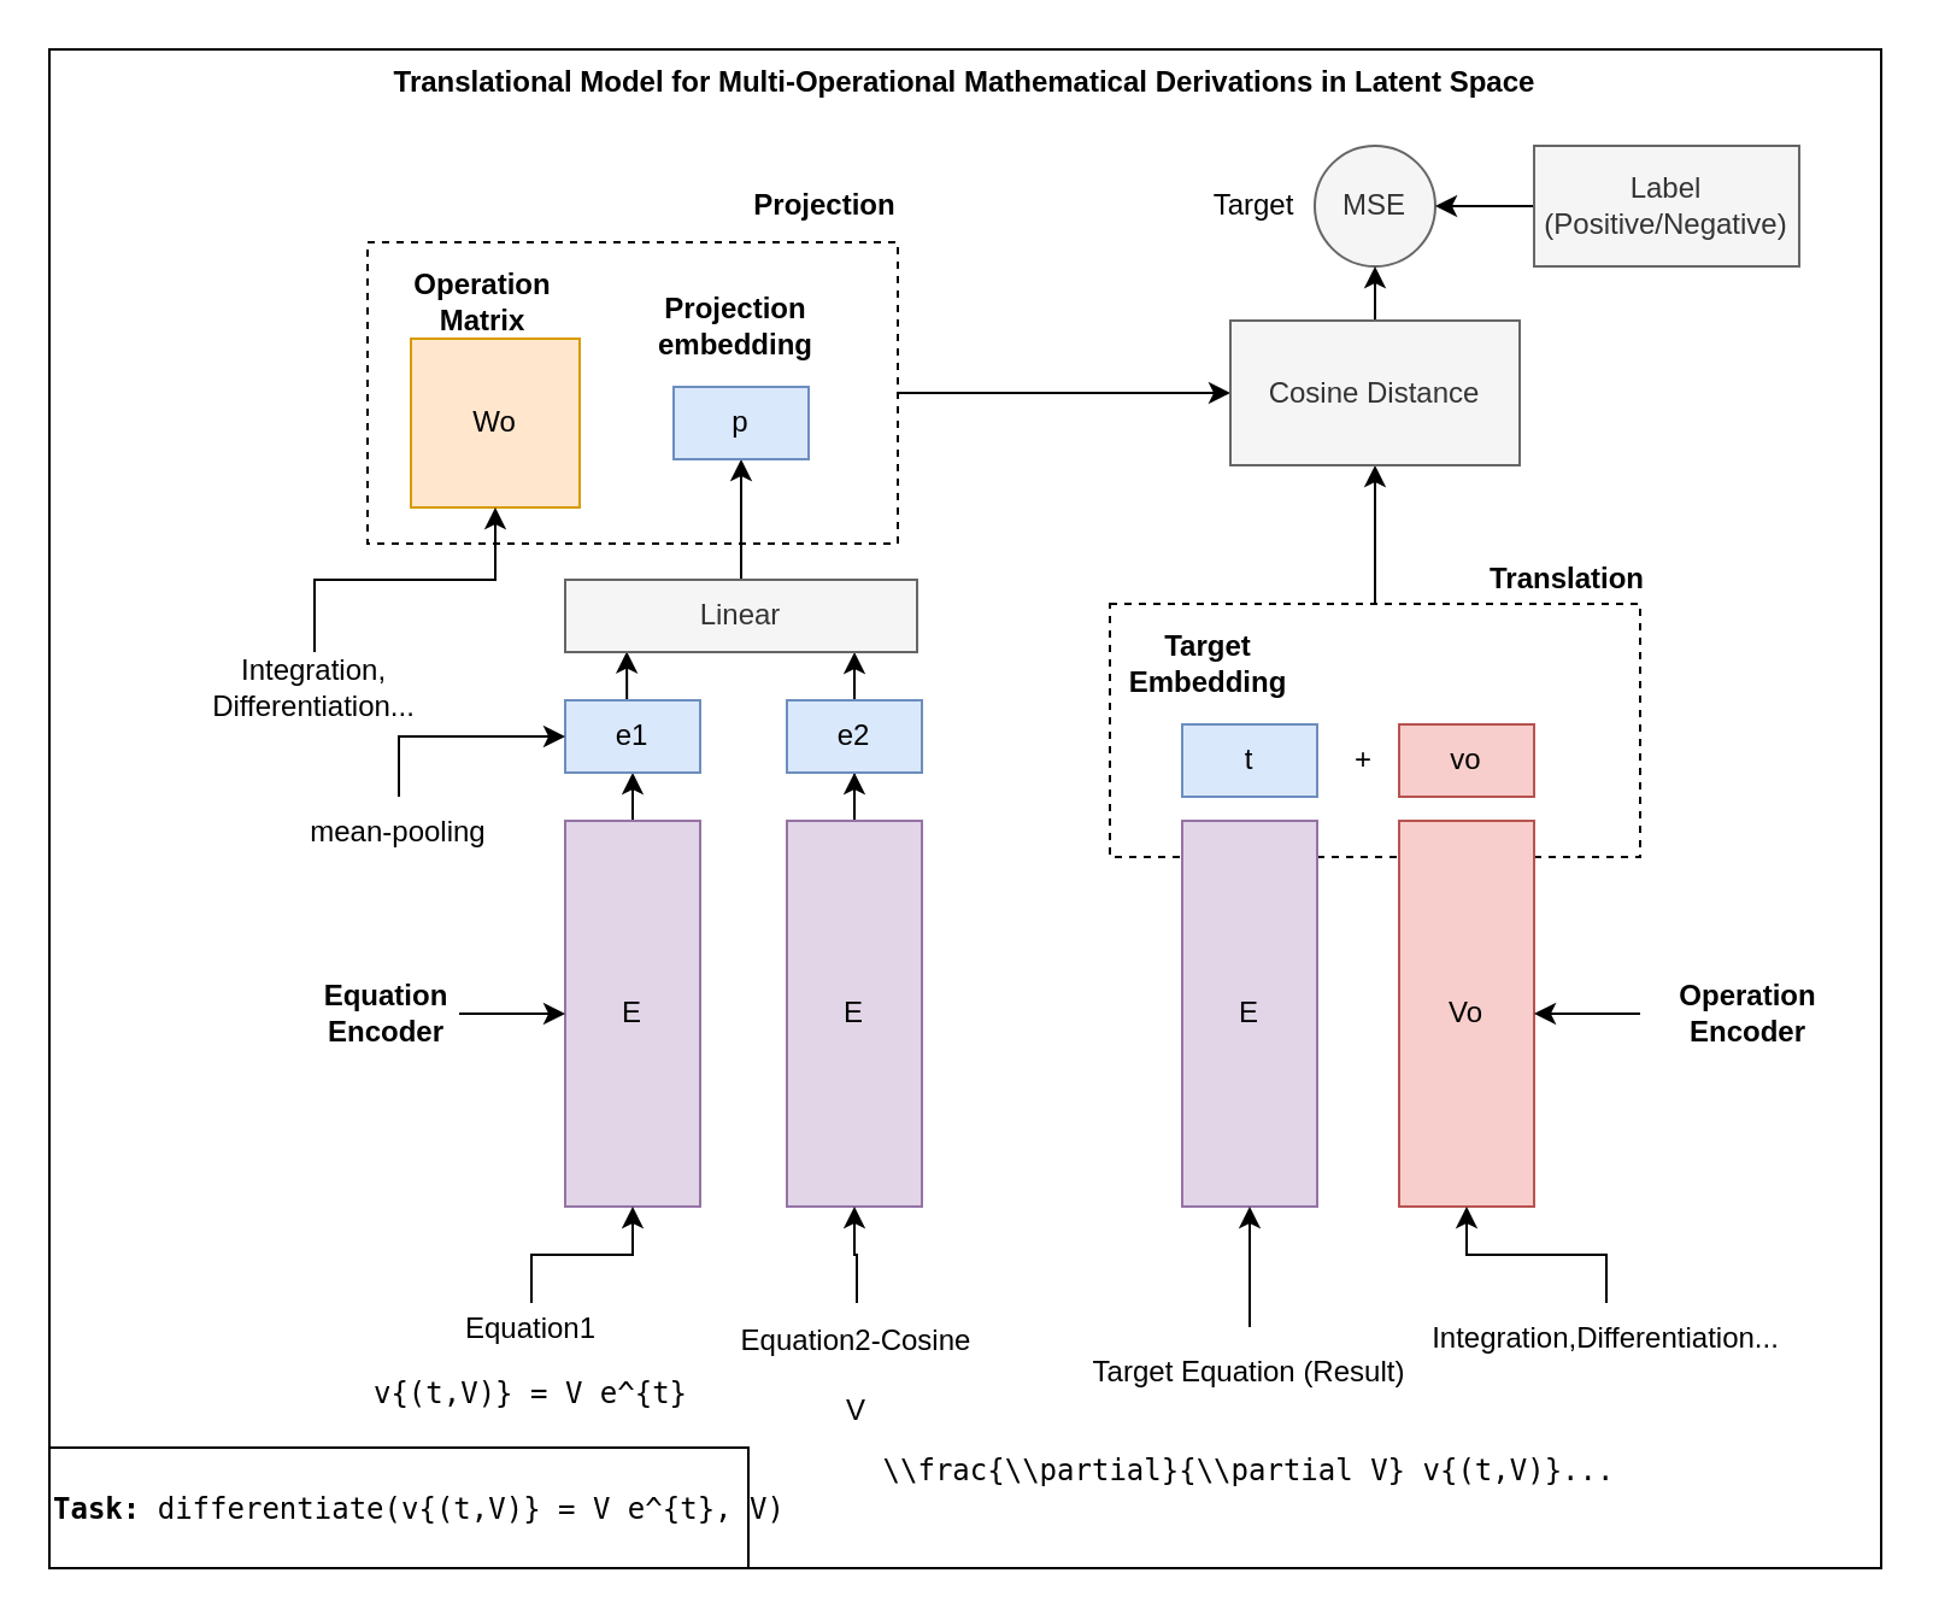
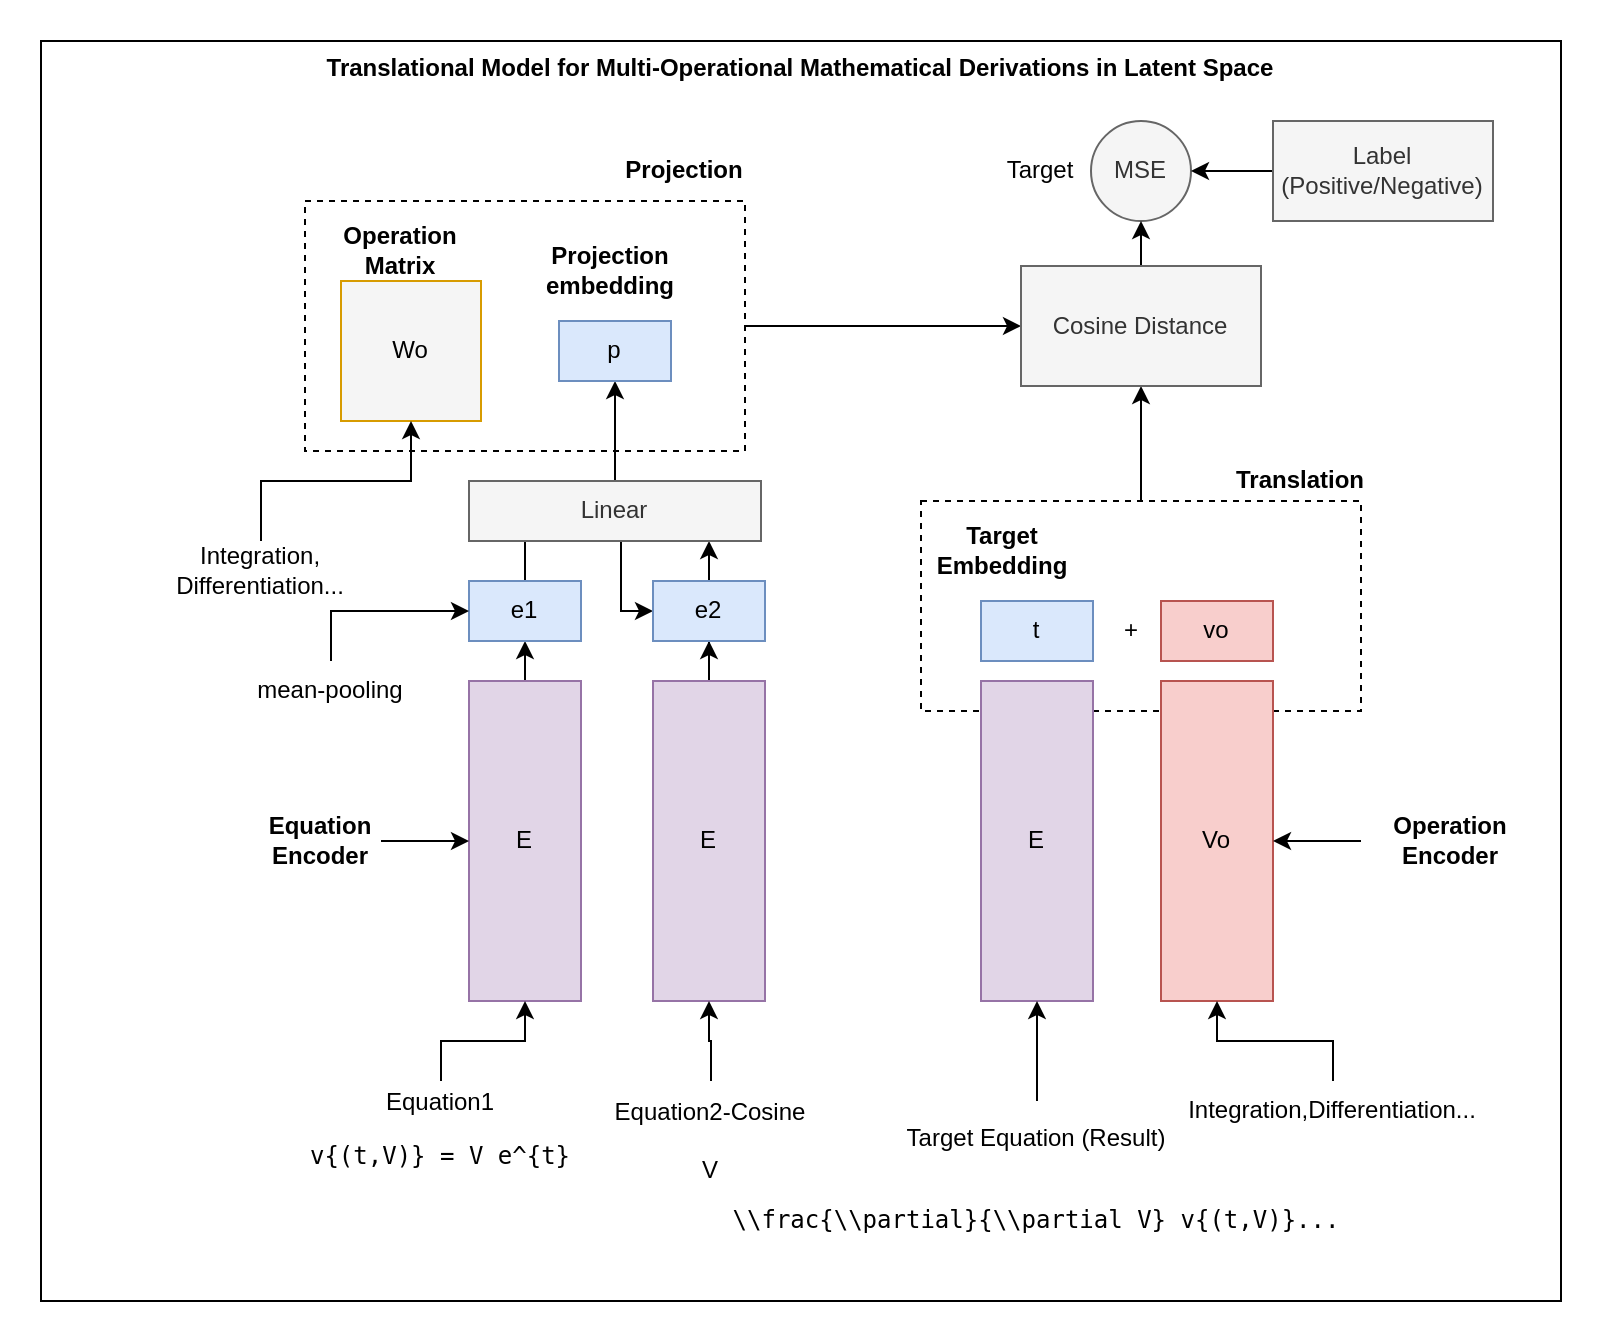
- <mxCell id="18" value="Wo" style="whiteSpace=wrap;html=1;aspect=fixed;fillColor=#ffe6cc;strokeColor=#d79b00;" parent="1" vertex="1"><mxGeometry x="170" y="140" width="70" height="70" as="geometry" /></mxCell>
+ <mxCell id="18" value="Wo" style="whiteSpace=wrap;html=1;aspect=fixed;fillColor=#f5f5f5;strokeColor=#d79b00;" parent="1" vertex="1"><mxGeometry x="170" y="140" width="70" height="70" as="geometry" /></mxCell>
- <mxCell id="11" style="edgeStyle=orthogonalEdgeStyle;rounded=0;orthogonalLoop=1;jettySize=auto;html=1;exitX=0.5;exitY=0;exitDx=0;exitDy=0;entryX=0.175;entryY=0.993;entryDx=0;entryDy=0;entryPerimeter=0;" parent="1" source="12" target="16" edge="1"><mxGeometry relative="1" as="geometry" /></mxCell>
+ <mxCell id="11" style="edgeStyle=orthogonalEdgeStyle;rounded=0;orthogonalLoop=1;jettySize=auto;html=1;exitX=0.5;exitY=0;exitDx=0;exitDy=0;" parent="1" source="12" target="14" edge="1"><mxGeometry relative="1" as="geometry" /></mxCell>
- <mxCell id="51" value="&lt;pre style=&quot;color: rgb(0, 0, 0); font-style: normal; font-variant-ligatures: normal; font-variant-caps: normal; letter-spacing: normal; orphans: 2; text-align: start; text-indent: 0px; text-transform: none; widows: 2; word-spacing: 0px; -webkit-text-stroke-width: 0px; text-decoration-thickness: initial; text-decoration-style: initial; text-decoration-color: initial; overflow-wrap: break-word;&quot;&gt;&lt;b&gt;Task:&lt;/b&gt;&lt;span style=&quot;font-weight: 400;&quot;&gt; differentiate(v{(t,V)} = V e^{t}, V)&lt;br&gt;&lt;/span&gt;&lt;/pre&gt;" style="text;whiteSpace=wrap;html=1;strokeColor=default;" parent="1" vertex="1"><mxGeometry x="20" y="600" width="290" height="50" as="geometry" /></mxCell>
